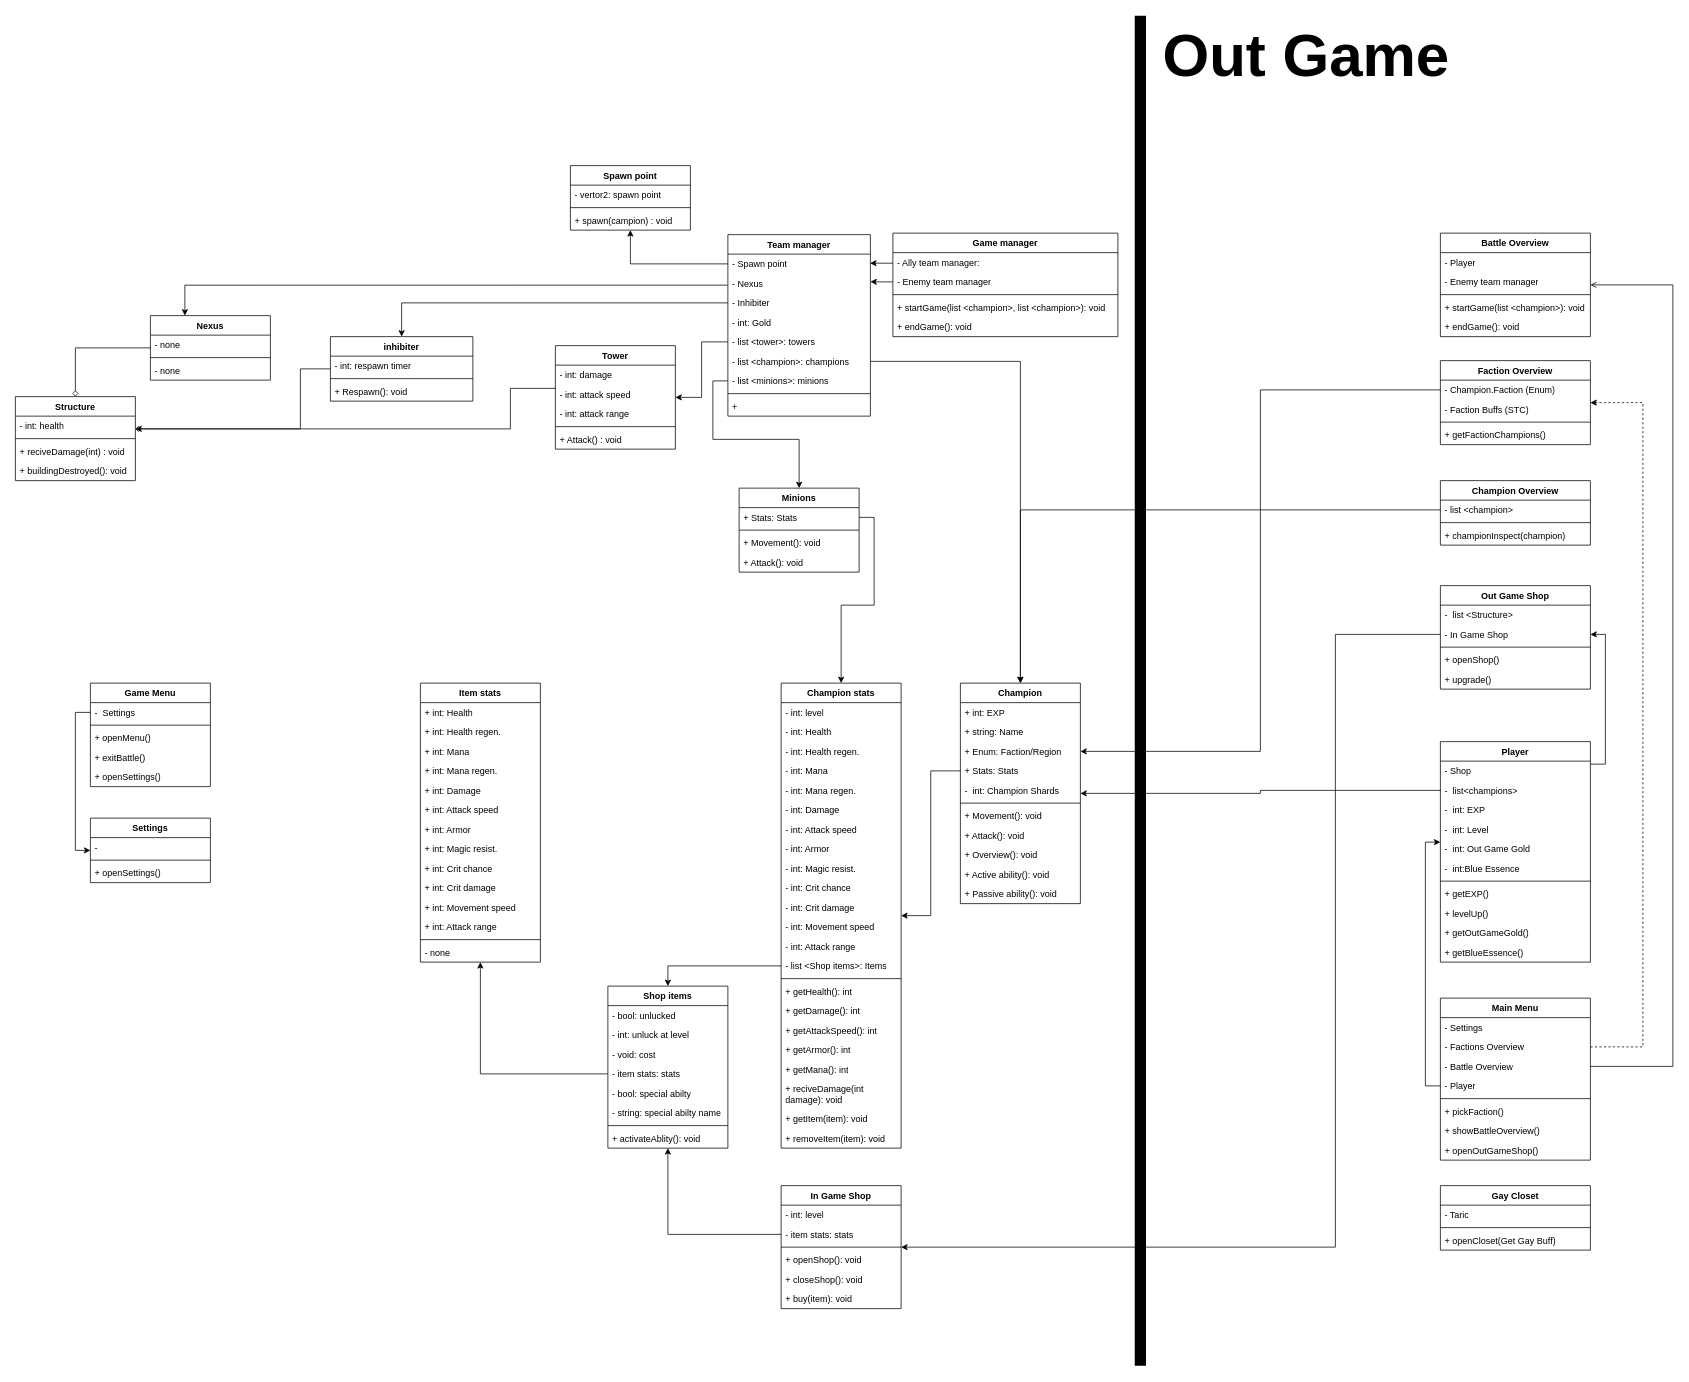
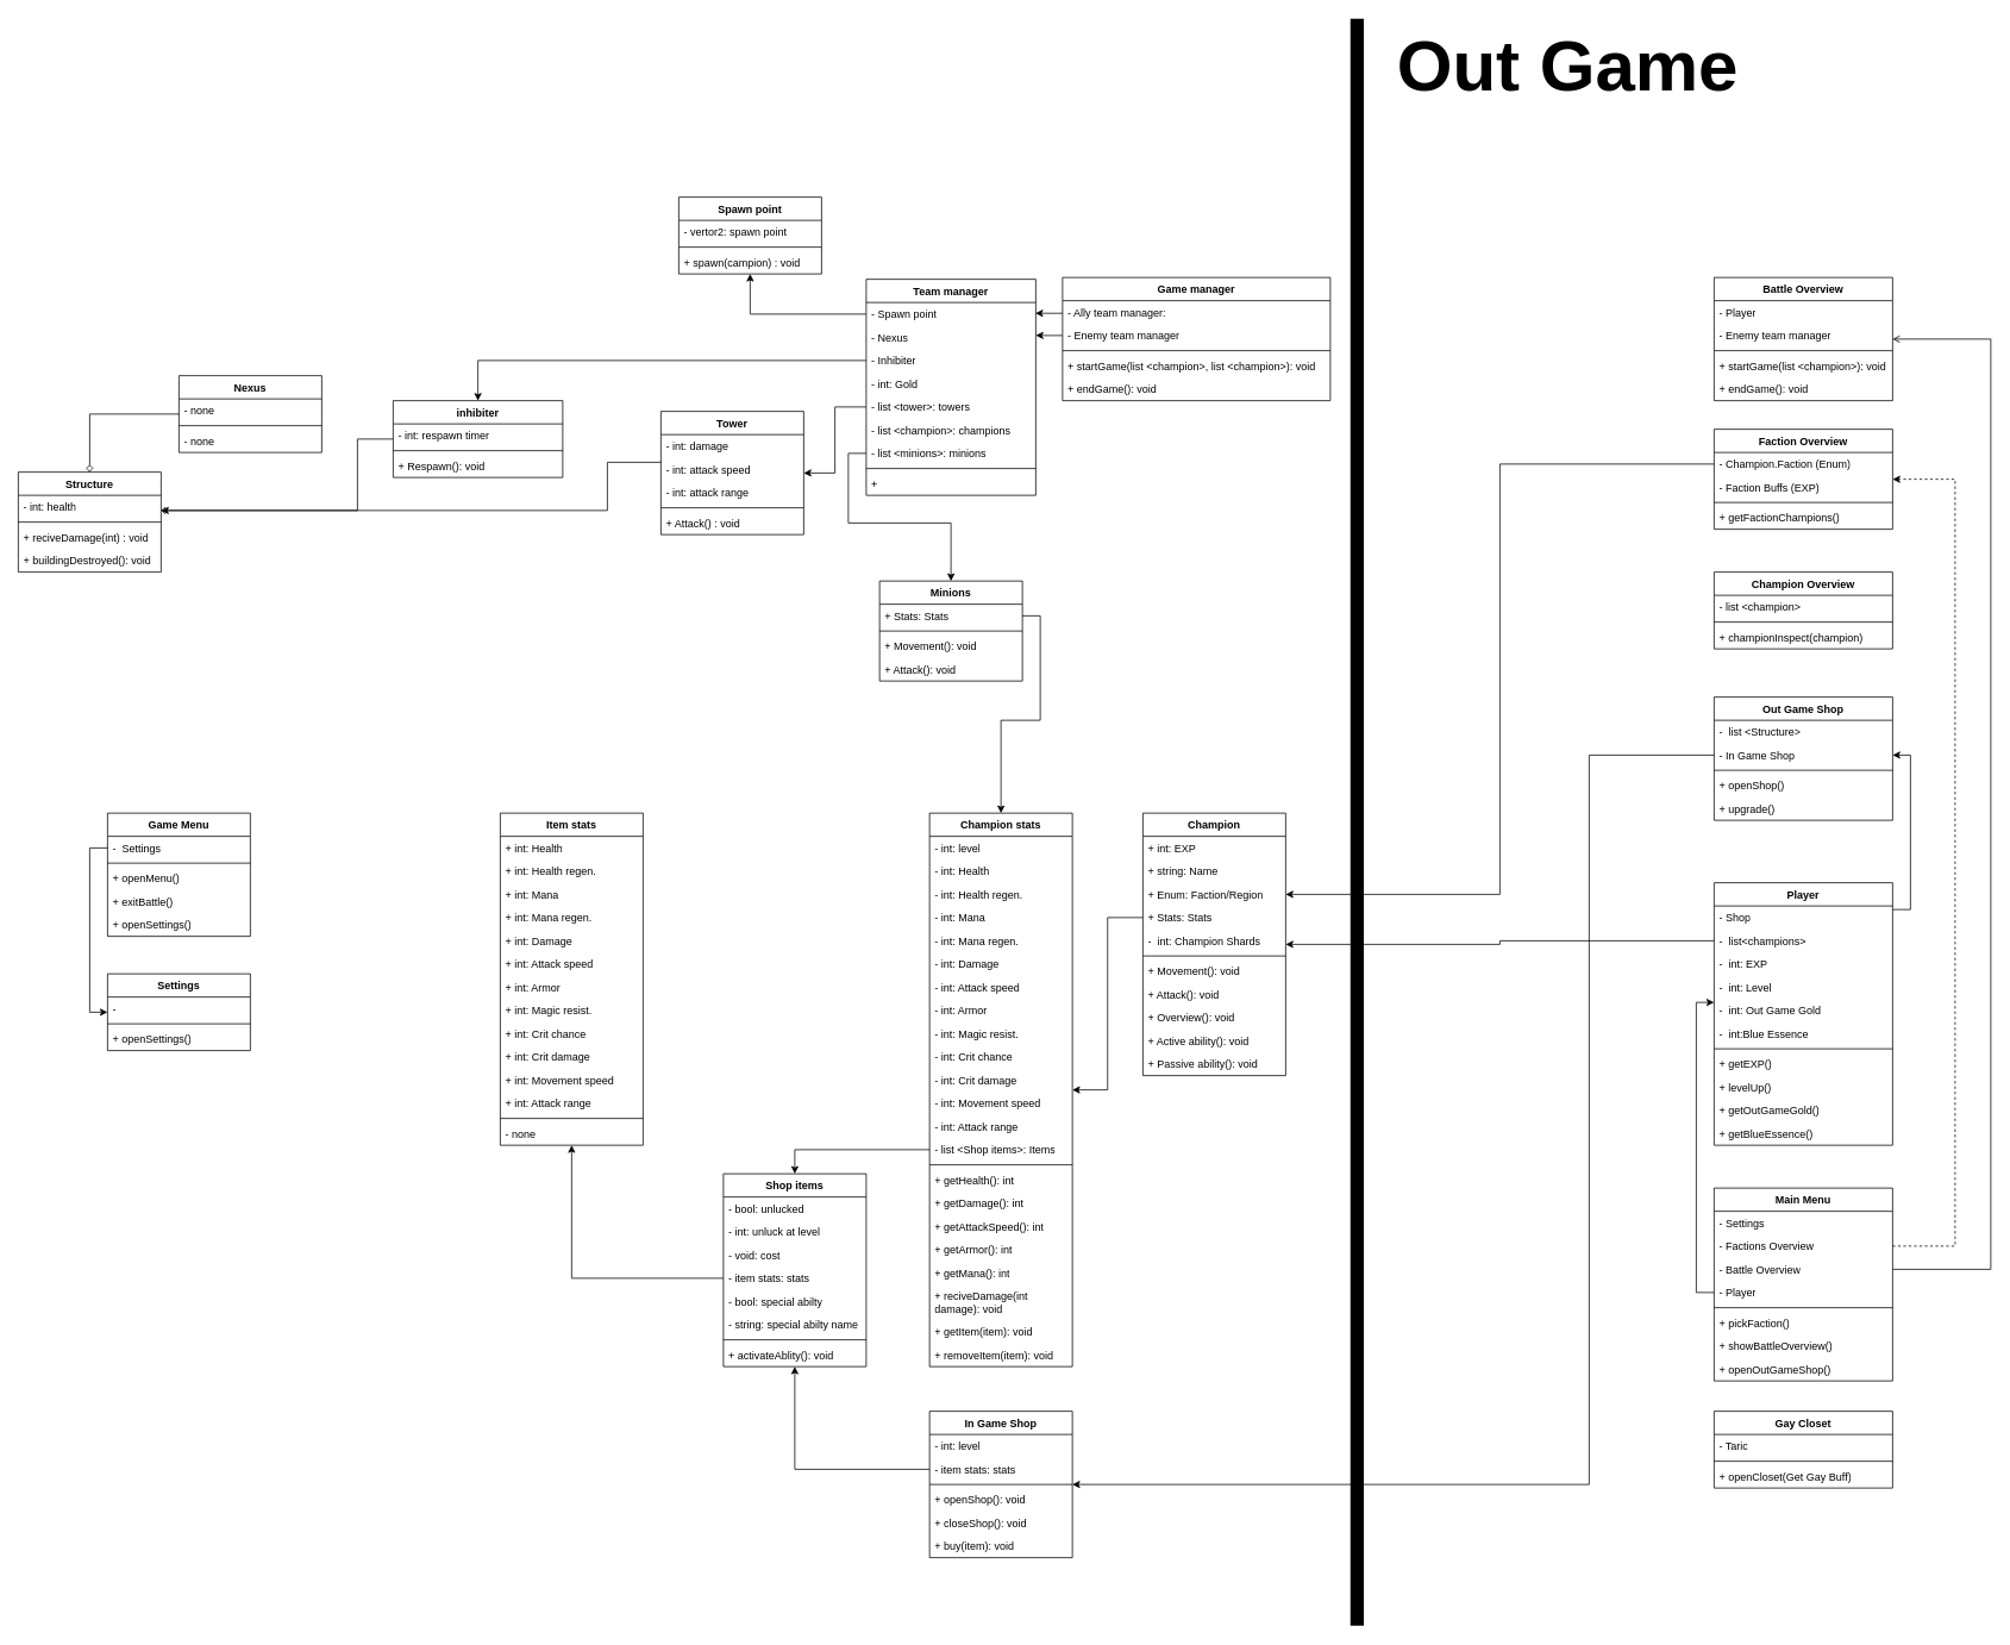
- <mxCell id="123" value="&lt;h1&gt;&lt;font style=&quot;font-size: 80px;&quot;&gt;Out Game&lt;/font&gt;&lt;/h1&gt;" style="text;html=1;strokeColor=none;fillColor=none;spacing=5;spacingTop=-20;whiteSpace=wrap;overflow=hidden;rounded=0;" parent="1" vertex="1"><mxGeometry x="1545" y="20" width="410" height="100" as="geometry" /></mxCell>
+ <mxCell id="123" value="&lt;h1&gt;&lt;font style=&quot;font-size: 80px;&quot;&gt;Out Game&lt;/font&gt;&lt;/h1&gt;" style="text;html=1;strokeColor=none;fillColor=none;spacing=5;spacingTop=-20;whiteSpace=wrap;overflow=hidden;rounded=0;" parent="1" vertex="1"><mxGeometry x="1560" y="20" width="410" height="100" as="geometry" /></mxCell>
- <mxCell id="113" style="edgeStyle=orthogonalEdgeStyle;rounded=0;orthogonalLoop=1;jettySize=auto;html=1;exitX=-0.002;exitY=0.591;exitDx=0;exitDy=0;exitPerimeter=0;" parent="1" source="100" target="72" edge="1"><mxGeometry relative="1" as="geometry"><Array as="points"><mxPoint x="246" y="379" /></Array></mxGeometry></mxCell>
- <mxCell id="130" style="edgeStyle=orthogonalEdgeStyle;rounded=0;orthogonalLoop=1;jettySize=auto;html=1;entryX=0.5;entryY=0;entryDx=0;entryDy=0;" parent="1" source="104" target="2" edge="1"><mxGeometry relative="1" as="geometry" /></mxCell>
- <mxCell id="139" value="- Faction Buffs (STC)" style="text;strokeColor=none;fillColor=none;align=left;verticalAlign=top;spacingLeft=4;spacingRight=4;overflow=hidden;rotatable=0;points=[[0,0.5],[1,0.5]];portConstraint=eastwest;whiteSpace=wrap;html=1;" parent="137" vertex="1"><mxGeometry y="52" width="200" height="26" as="geometry" /></mxCell>
+ <mxCell id="139" value="- Faction Buffs (EXP)" style="text;strokeColor=none;fillColor=none;align=left;verticalAlign=top;spacingLeft=4;spacingRight=4;overflow=hidden;rotatable=0;points=[[0,0.5],[1,0.5]];portConstraint=eastwest;whiteSpace=wrap;html=1;" parent="137" vertex="1"><mxGeometry y="52" width="200" height="26" as="geometry" /></mxCell>
- <mxCell id="147" style="edgeStyle=orthogonalEdgeStyle;rounded=0;orthogonalLoop=1;jettySize=auto;html=1;" parent="1" source="143" target="2" edge="1"><mxGeometry relative="1" as="geometry" /></mxCell>
